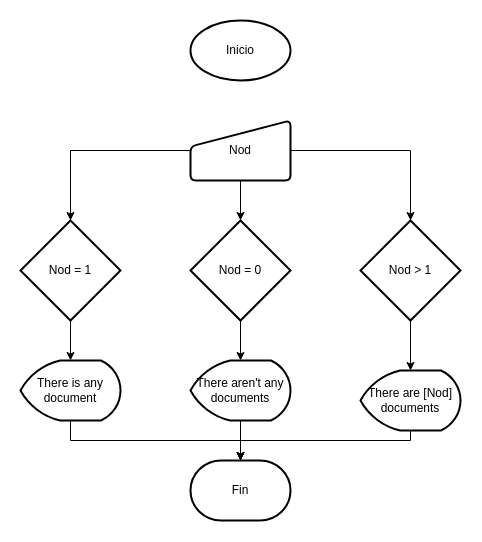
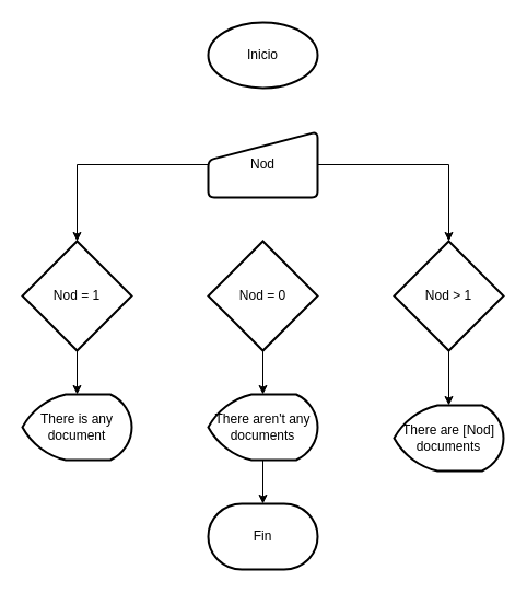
- <mxCell id="3" value="" style="edgeStyle=orthogonalEdgeStyle;rounded=0;orthogonalLoop=1;jettySize=auto;html=1;" edge="1" parent="1" source="4" target="6"><mxGeometry relative="1" as="geometry" /></mxCell>
- <mxCell id="18" style="edgeStyle=orthogonalEdgeStyle;rounded=0;orthogonalLoop=1;jettySize=auto;html=1;entryX=0.5;entryY=0;entryDx=0;entryDy=0;entryPerimeter=0;" edge="1" parent="1" source="13" target="17"><mxGeometry relative="1" as="geometry"><Array as="points"><mxPoint x="70" y="440" /><mxPoint x="240" y="440" /></Array></mxGeometry></mxCell>
- <mxCell id="19" style="edgeStyle=orthogonalEdgeStyle;rounded=0;orthogonalLoop=1;jettySize=auto;html=1;entryX=0.5;entryY=0;entryDx=0;entryDy=0;entryPerimeter=0;" edge="1" parent="1" source="16" target="17"><mxGeometry relative="1" as="geometry"><Array as="points"><mxPoint x="410" y="440" /><mxPoint x="240" y="440" /></Array></mxGeometry></mxCell>
